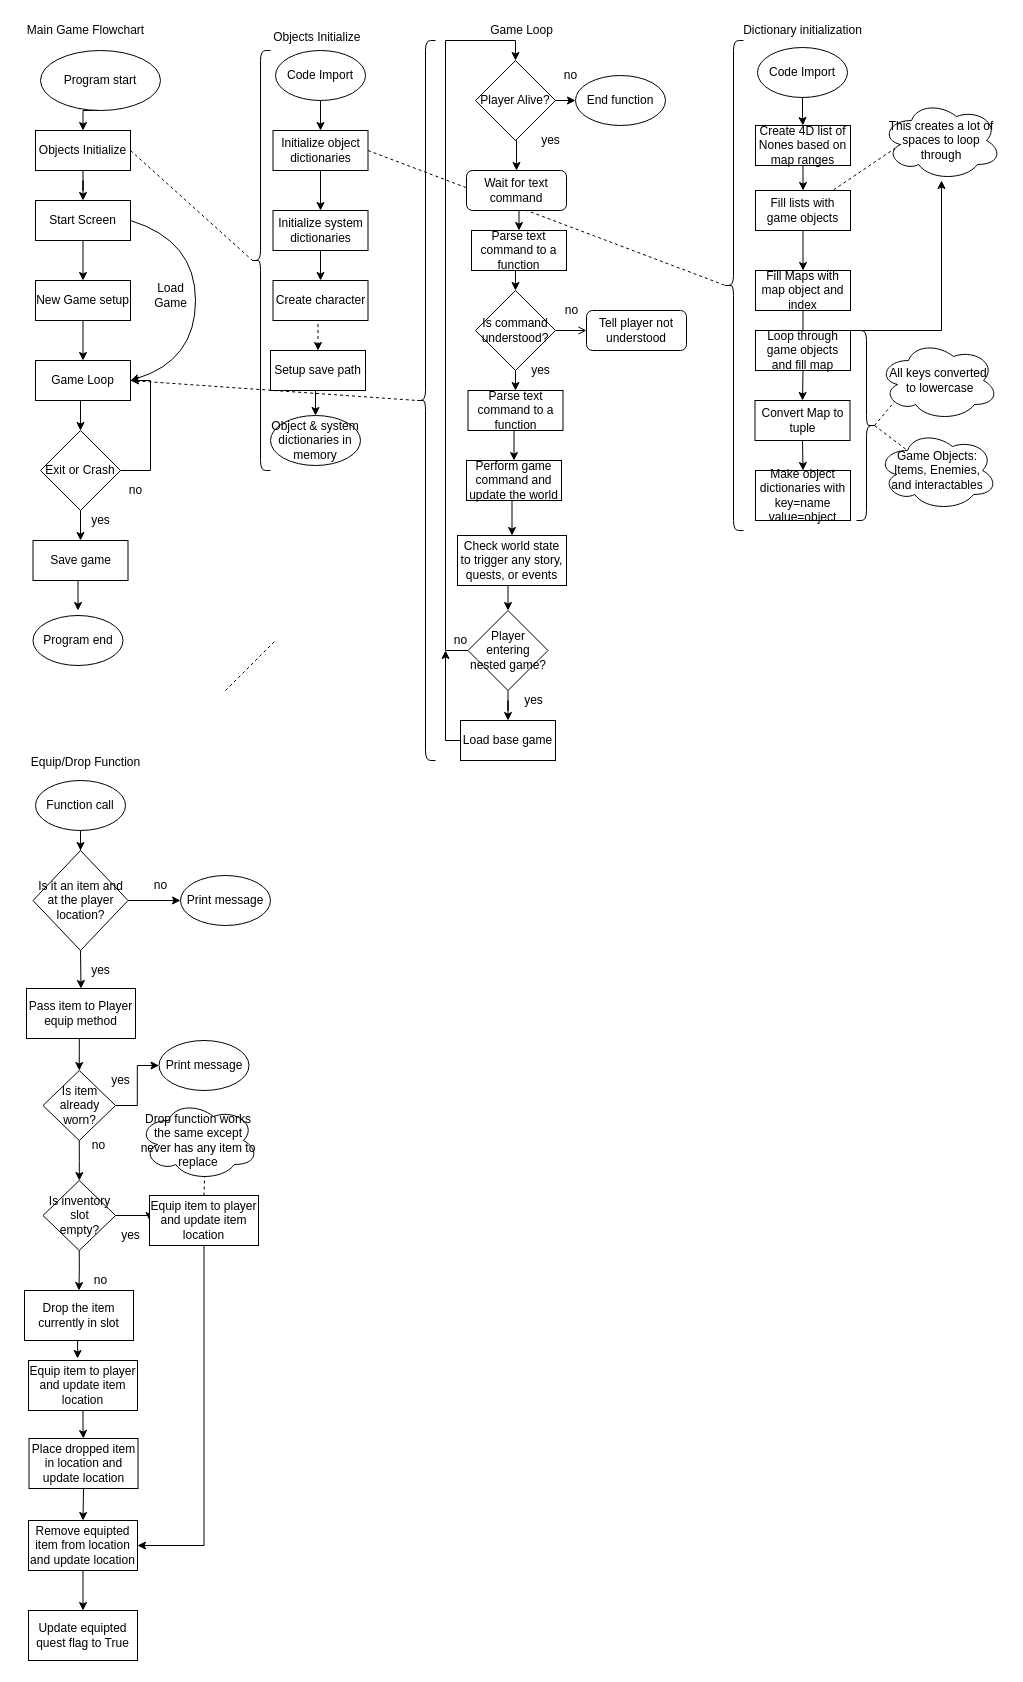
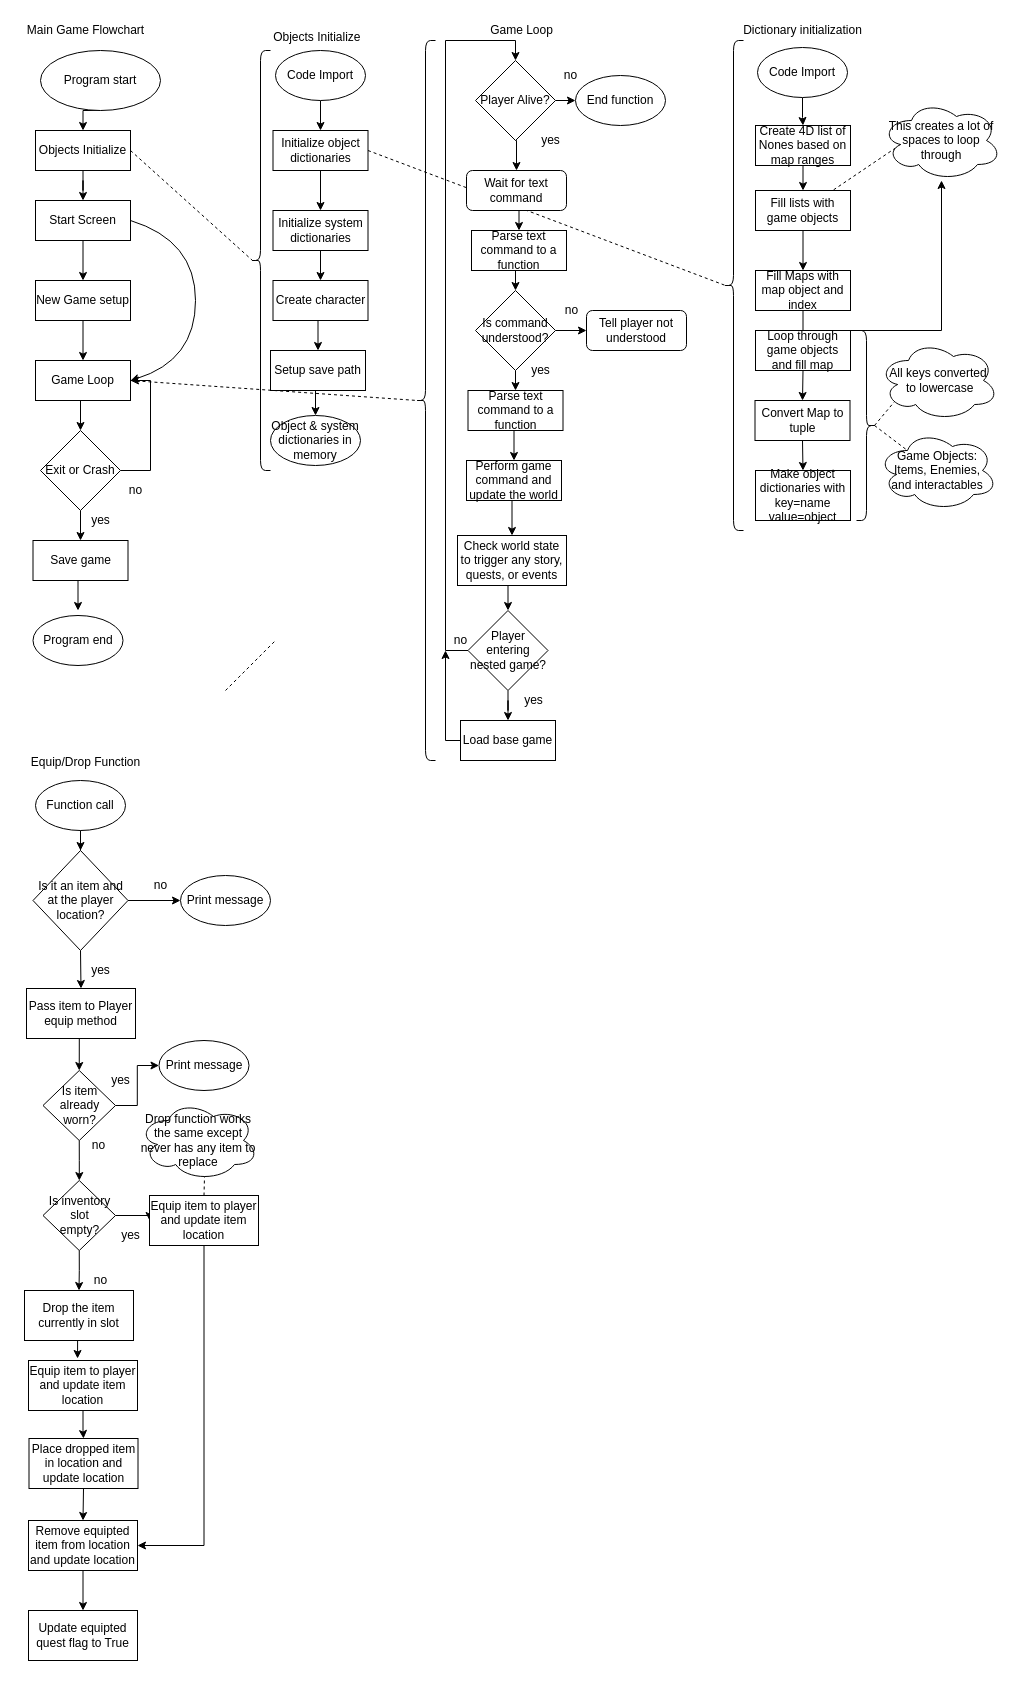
- <mxCell id="11" value="Load &lt;br&gt;Game" style="text;html=1;align=center;verticalAlign=middle;resizable=0;points=[];autosize=1;" parent="1" vertex="1"><mxGeometry x="145" y="280" width="50" height="30" as="geometry" /></mxCell>
- <mxCell id="28" style="edgeStyle=orthogonalEdgeStyle;rounded=0;orthogonalLoop=1;jettySize=auto;html=1;exitX=0.5;exitY=1;exitDx=0;exitDy=0;entryX=0.5;entryY=0;entryDx=0;entryDy=0;dashed=1;" parent="1" source="29" target="31" edge="1"><mxGeometry relative="1" as="geometry" /></mxCell>
+ <mxCell id="28" style="edgeStyle=orthogonalEdgeStyle;rounded=0;orthogonalLoop=1;jettySize=auto;html=1;exitX=0.5;exitY=1;exitDx=0;exitDy=0;entryX=0.5;entryY=0;entryDx=0;entryDy=0;" parent="1" source="29" target="31" edge="1"><mxGeometry relative="1" as="geometry" /></mxCell>
- <mxCell id="51" style="edgeStyle=orthogonalEdgeStyle;rounded=0;orthogonalLoop=1;jettySize=auto;html=1;exitX=1;exitY=0.5;exitDx=0;exitDy=0;entryX=0;entryY=0.5;entryDx=0;entryDy=0;endArrow=open;" parent="1" source="52" target="57" edge="1"><mxGeometry relative="1" as="geometry" /></mxCell>
+ <mxCell id="51" style="edgeStyle=orthogonalEdgeStyle;rounded=0;orthogonalLoop=1;jettySize=auto;html=1;exitX=1;exitY=0.5;exitDx=0;exitDy=0;entryX=0;entryY=0.5;entryDx=0;entryDy=0;" parent="1" source="52" target="57" edge="1"><mxGeometry relative="1" as="geometry" /></mxCell>
